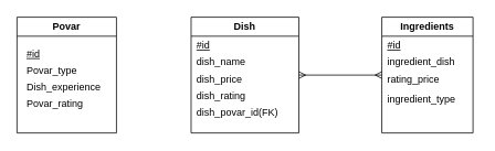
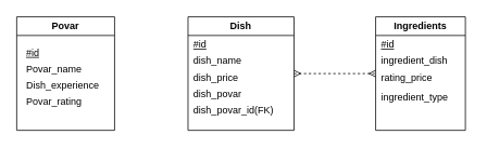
- <mxCell id="4" value="Povar_type" style="text;html=1;align=left;verticalAlign=middle;resizable=0;points=[];autosize=1;strokeColor=none;fillColor=none;" vertex="1" parent="2"><mxGeometry x="10" y="50" width="90" height="30" as="geometry" /></mxCell>
+ <mxCell id="4" value="Povar_name" style="text;html=1;align=left;verticalAlign=middle;resizable=0;points=[];autosize=1;strokeColor=none;fillColor=none;" vertex="1" parent="2"><mxGeometry x="10" y="50" width="90" height="30" as="geometry" /></mxCell>
- <mxCell id="7" style="edgeStyle=orthogonalEdgeStyle;rounded=0;orthogonalLoop=1;jettySize=auto;html=1;entryX=0;entryY=0.5;entryDx=0;entryDy=0;endArrow=ERmany;endFill=0;startArrow=ERmany;startFill=0;" edge="1" parent="1" source="8" target="14"><mxGeometry relative="1" as="geometry" /></mxCell>
+ <mxCell id="7" style="edgeStyle=orthogonalEdgeStyle;rounded=0;orthogonalLoop=1;jettySize=auto;html=1;entryX=0;entryY=0.5;entryDx=0;entryDy=0;endArrow=ERmany;endFill=0;startArrow=ERmany;startFill=0;dashed=1;" edge="1" parent="1" source="8" target="14"><mxGeometry relative="1" as="geometry" /></mxCell>
- <mxCell id="12" value="dish_rating" style="text;html=1;align=left;verticalAlign=middle;resizable=0;points=[];autosize=1;strokeColor=none;fillColor=none;" vertex="1" parent="8"><mxGeometry x="5" y="80" width="80" height="30" as="geometry" /></mxCell>
+ <mxCell id="12" value="dish_povar" style="text;html=1;align=left;verticalAlign=middle;resizable=0;points=[];autosize=1;strokeColor=none;fillColor=none;" vertex="1" parent="8"><mxGeometry x="5" y="80" width="80" height="30" as="geometry" /></mxCell>
